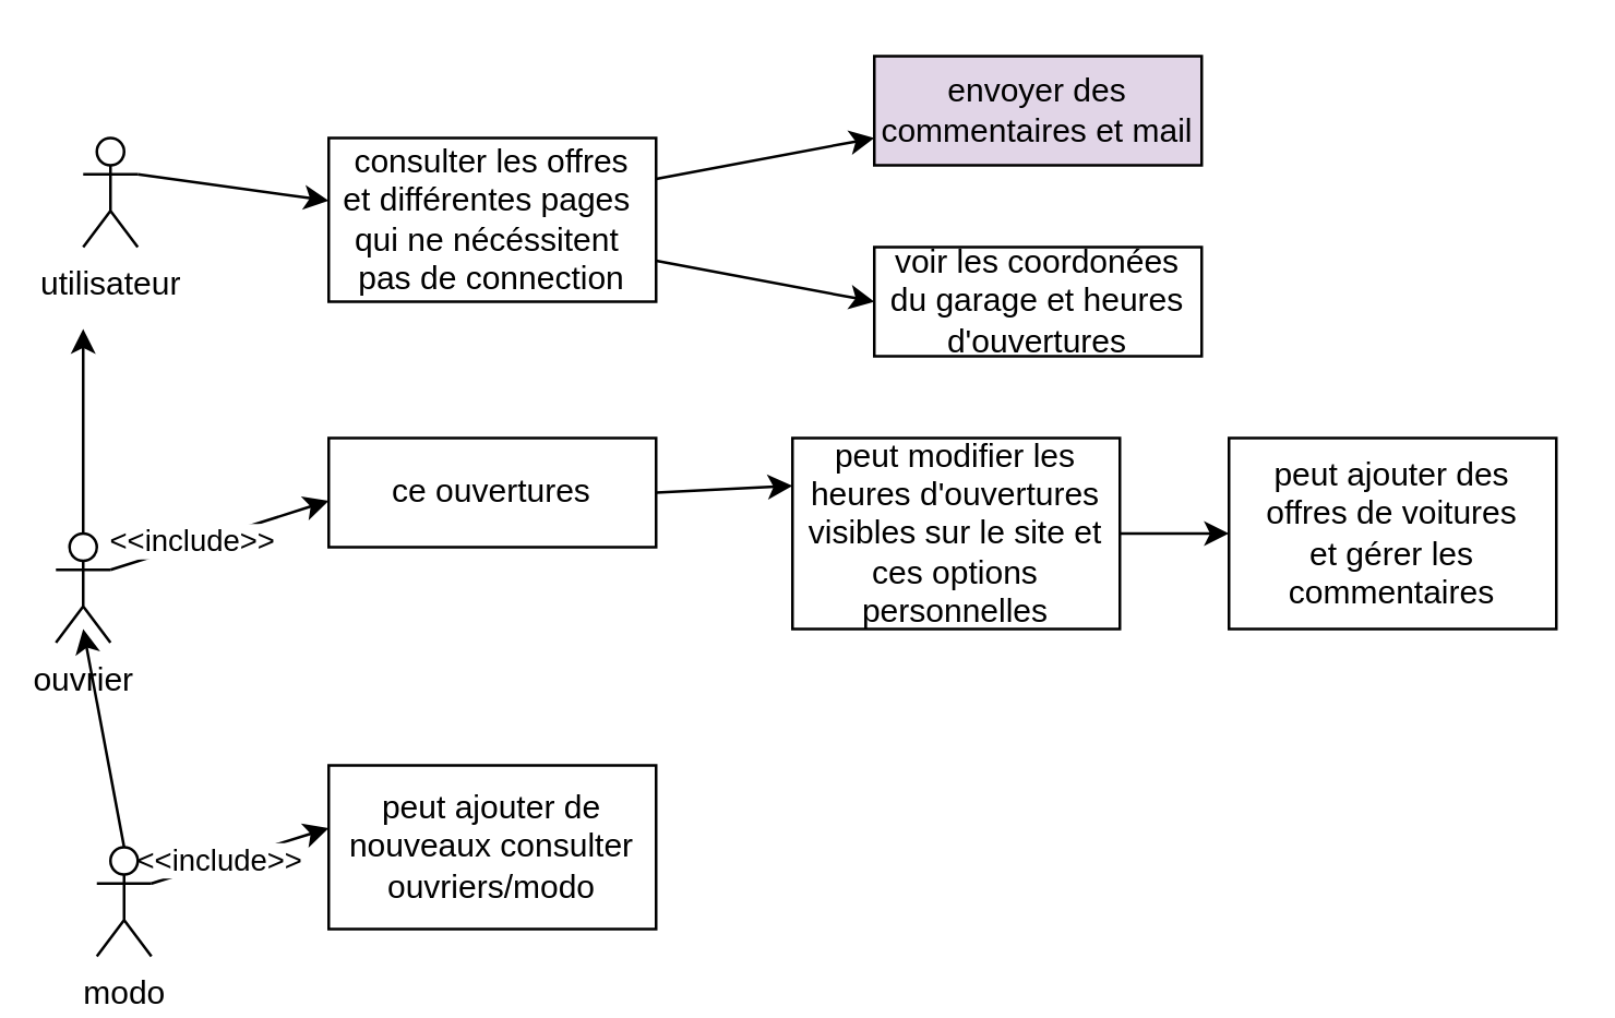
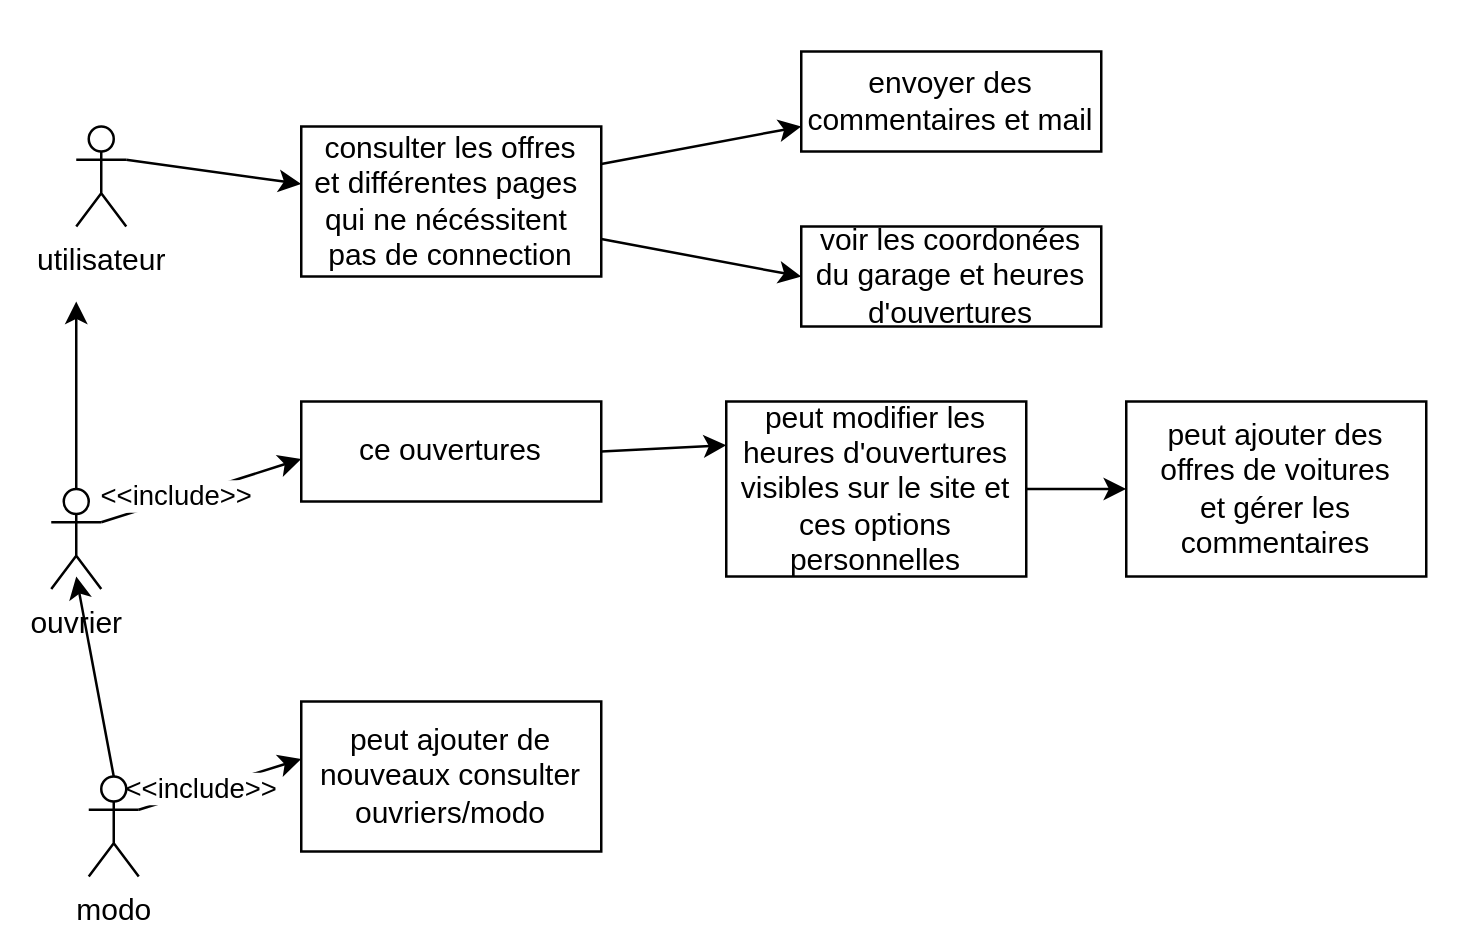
- <mxCell id="21" value="envoyer des commentaires et mail" style="rounded=0;whiteSpace=wrap;html=1;fillColor=#e1d5e7;" vertex="1" parent="1"><mxGeometry x="320" y="20" width="120" height="40" as="geometry" /></mxCell>
+ <mxCell id="21" value="envoyer des commentaires et mail" style="rounded=0;whiteSpace=wrap;html=1;" vertex="1" parent="1"><mxGeometry x="320" y="20" width="120" height="40" as="geometry" /></mxCell>
